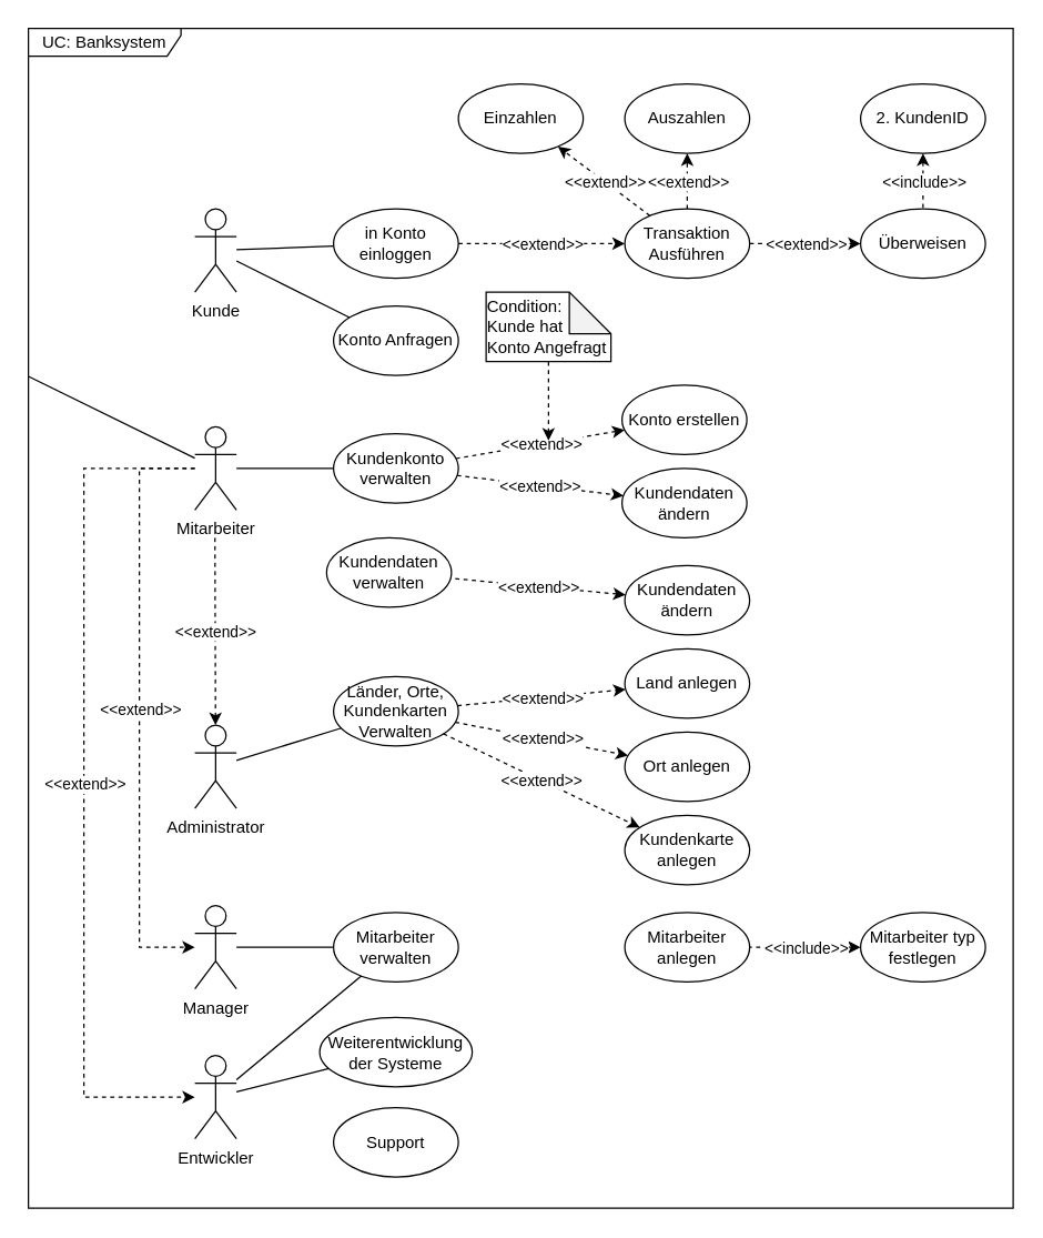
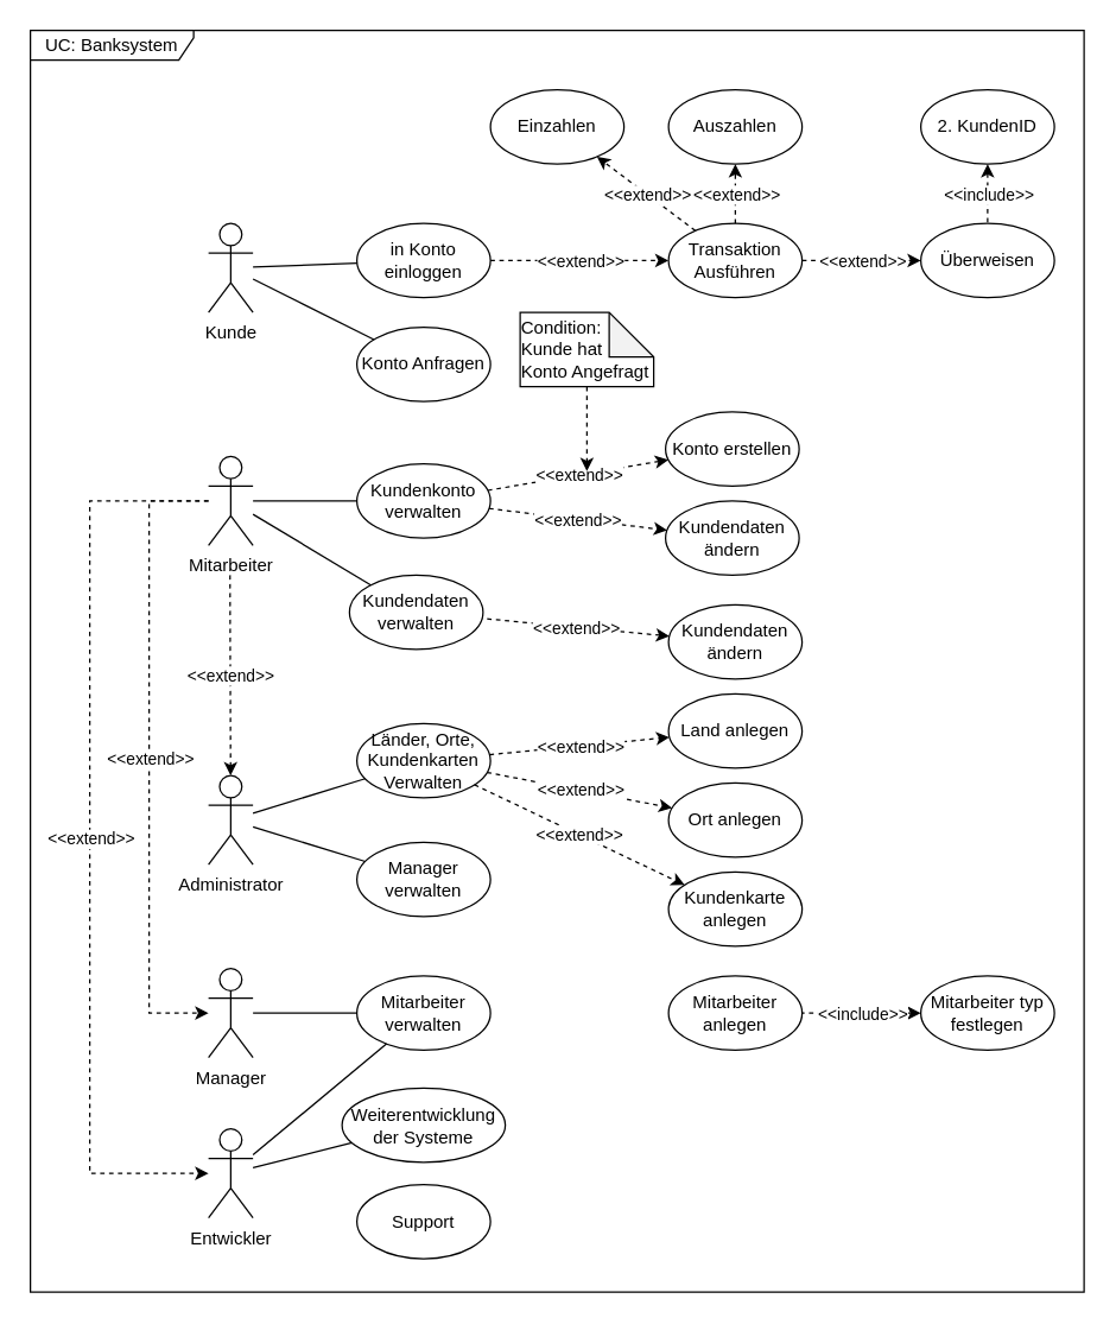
- <mxCell id="19" style="rounded=0;orthogonalLoop=1;jettySize=auto;html=1;startArrow=none;startFill=0;endArrow=none;endFill=0;" parent="1" source="4" target="2" edge="1"><mxGeometry relative="1" as="geometry"><mxPoint x="180" y="337" as="sourcePoint" /><mxPoint x="290" y="272" as="targetPoint" /></mxGeometry></mxCell>
+ <mxCell id="19" style="rounded=0;orthogonalLoop=1;jettySize=auto;html=1;startArrow=none;startFill=0;endArrow=none;endFill=0;" parent="1" source="4" target="14" edge="1"><mxGeometry relative="1" as="geometry"><mxPoint x="180" y="337" as="sourcePoint" /><mxPoint x="290" y="272" as="targetPoint" /></mxGeometry></mxCell>
+ <mxCell id="55" style="rounded=0;orthogonalLoop=1;jettySize=auto;html=1;startArrow=none;startFill=0;endArrow=none;endFill=0;" parent="1" source="5" target="54" edge="1"><mxGeometry relative="1" as="geometry"><mxPoint x="180" y="557.577" as="sourcePoint" /><mxPoint x="295.157" y="523.621" as="targetPoint" /></mxGeometry></mxCell>
+ <mxCell id="54" value="Manager verwalten" style="ellipse;whiteSpace=wrap;html=1;" parent="1" vertex="1"><mxGeometry x="240" y="567" width="90" height="50" as="geometry" /></mxCell>
